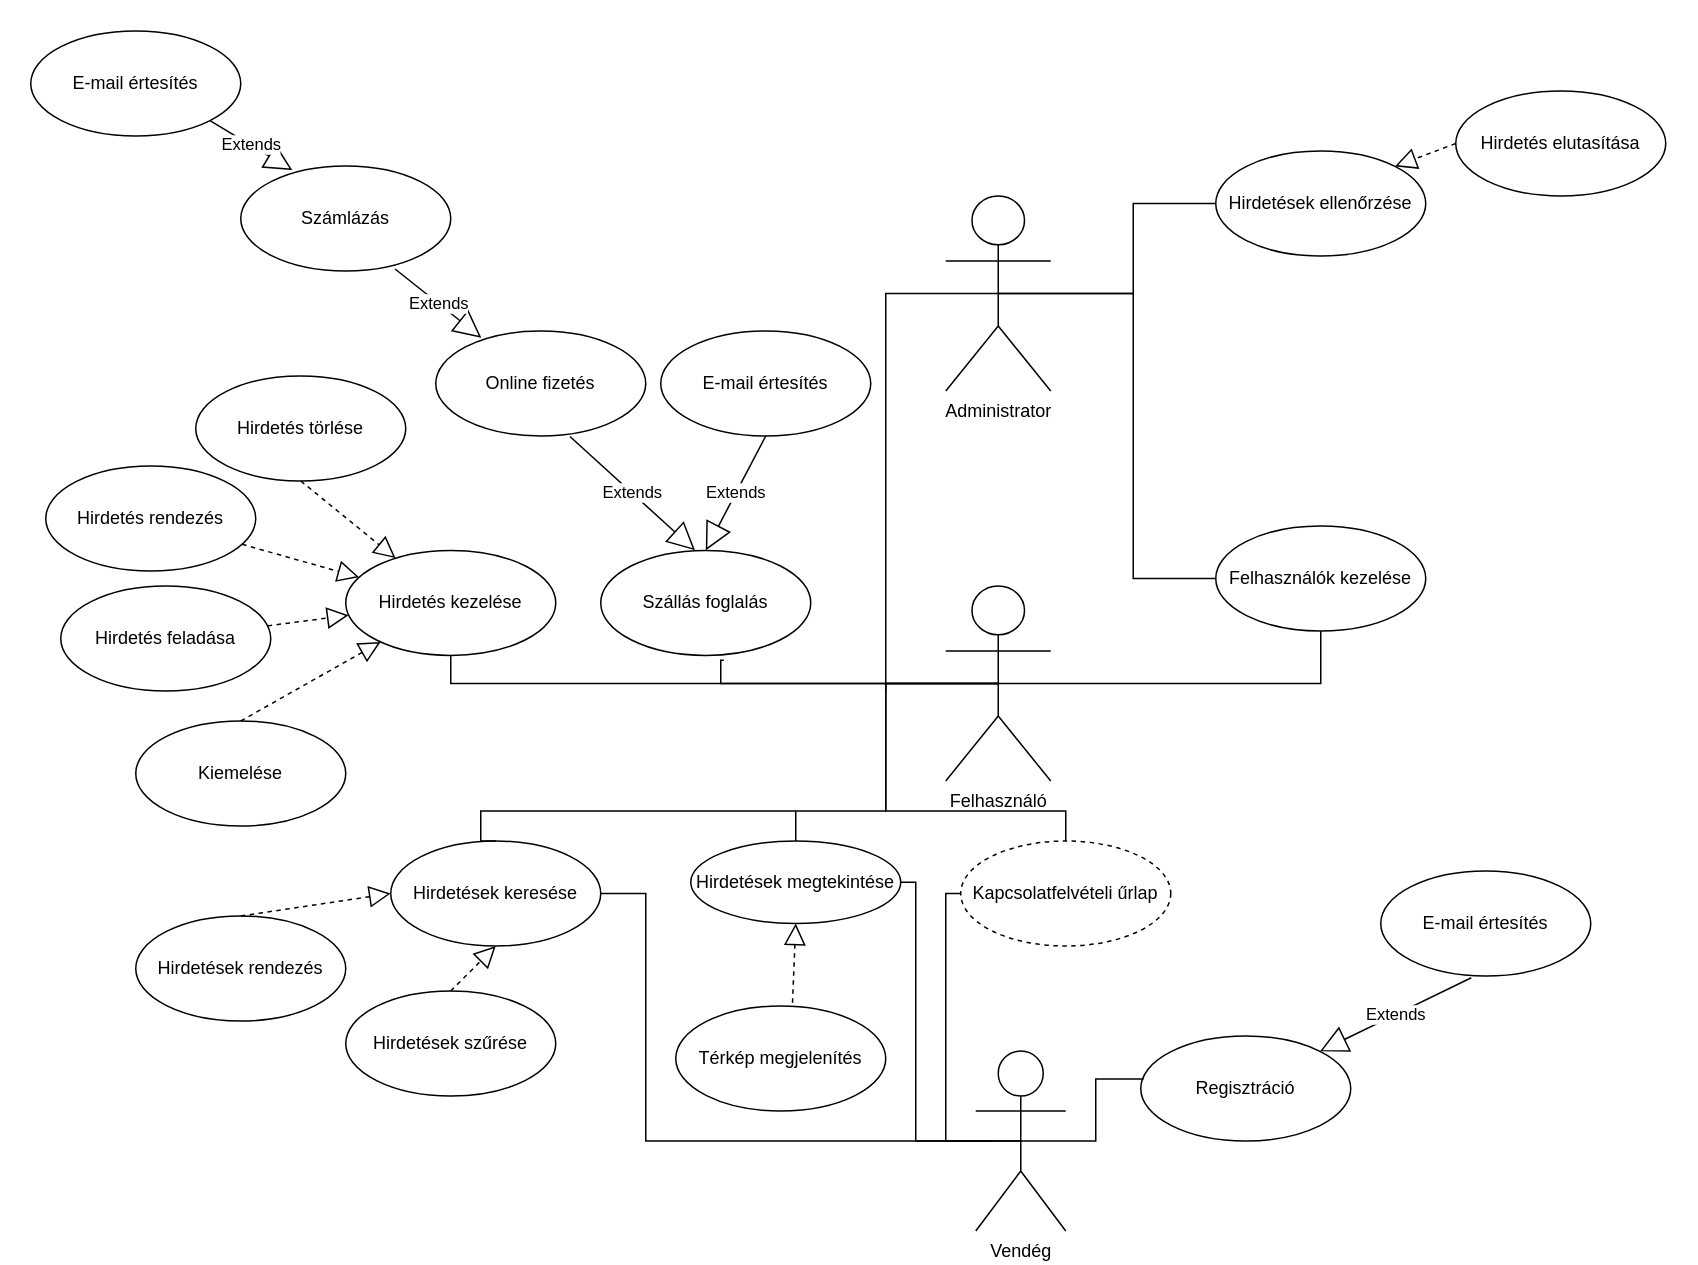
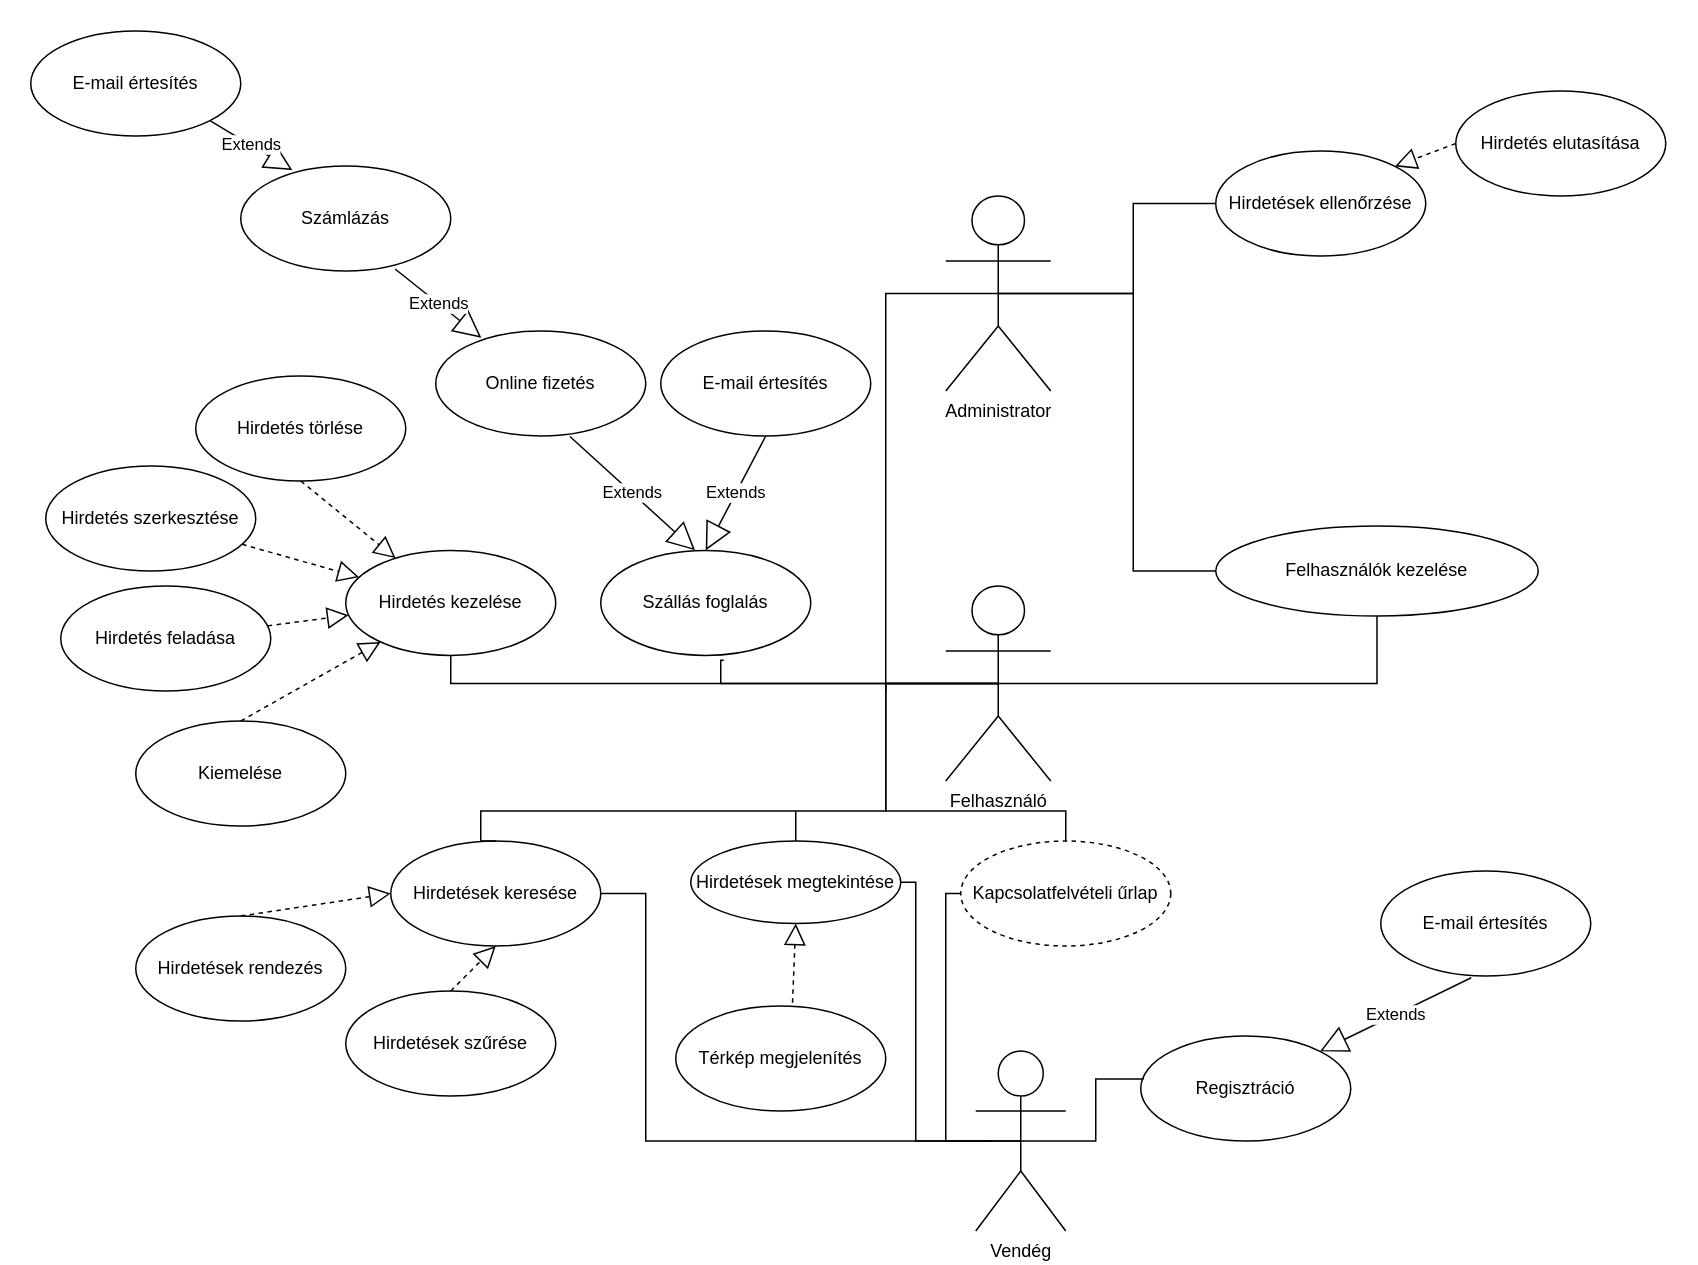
- <mxCell id="8" value="Hirdetés rendezés" style="ellipse;whiteSpace=wrap;html=1;" vertex="1" parent="1"><mxGeometry x="30" y="310" width="140" height="70" as="geometry" /></mxCell>
+ <mxCell id="8" value="Hirdetés szerkesztése" style="ellipse;whiteSpace=wrap;html=1;" vertex="1" parent="1"><mxGeometry x="30" y="310" width="140" height="70" as="geometry" /></mxCell>
- <mxCell id="3" value="Felhasználók kezelése" style="ellipse;whiteSpace=wrap;html=1;" vertex="1" parent="1"><mxGeometry x="810" y="350" width="140" height="70" as="geometry" /></mxCell>
+ <mxCell id="3" value="Felhasználók kezelése" style="ellipse;whiteSpace=wrap;html=1;" vertex="1" parent="1"><mxGeometry x="810" y="350" width="215" height="60" as="geometry" /></mxCell>
